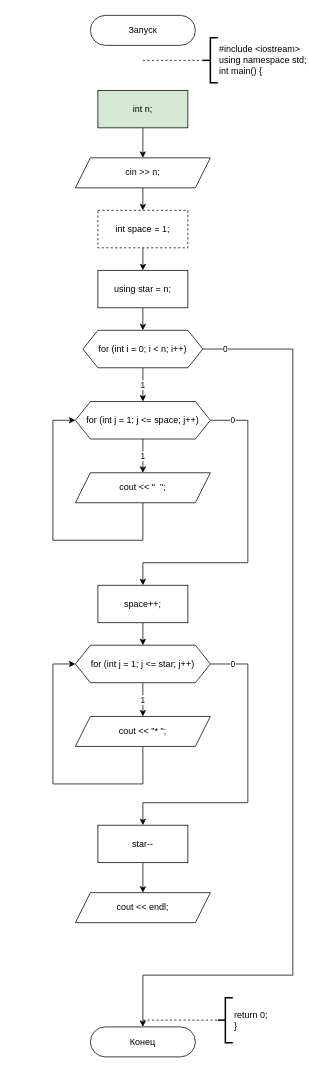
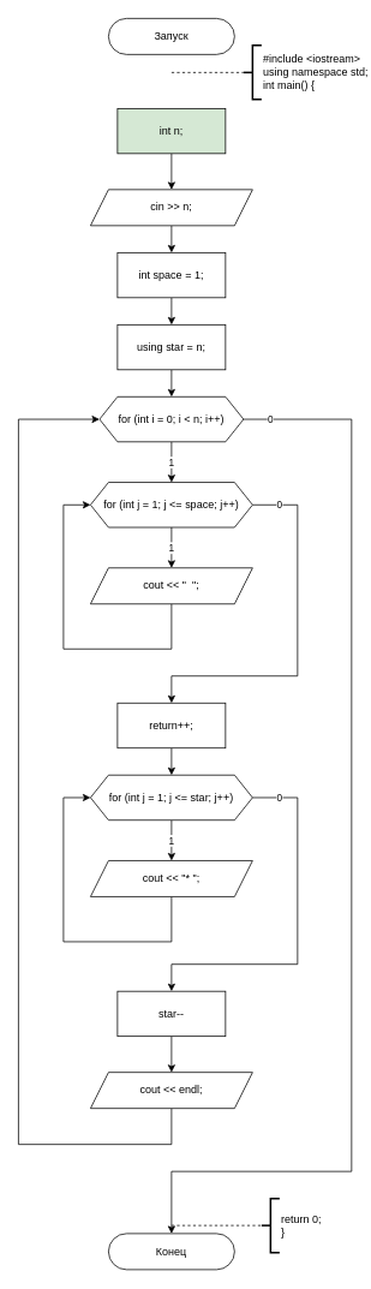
- <mxCell id="15" value="int space = 1;" style="rounded=0;whiteSpace=wrap;html=1;dashed=1;" parent="1" vertex="1"><mxGeometry x="130" y="280" width="120" height="50" as="geometry" /></mxCell>
+ <mxCell id="15" value="int space = 1;" style="rounded=0;whiteSpace=wrap;html=1;" parent="1" vertex="1"><mxGeometry x="130" y="280" width="120" height="50" as="geometry" /></mxCell>
- <mxCell id="25" value="space++;" style="rounded=0;whiteSpace=wrap;html=1;" parent="1" vertex="1"><mxGeometry x="130" y="780" width="120" height="50" as="geometry" /></mxCell>
+ <mxCell id="25" value="return++;" style="rounded=0;whiteSpace=wrap;html=1;" parent="1" vertex="1"><mxGeometry x="130" y="780" width="120" height="50" as="geometry" /></mxCell>
+ <mxCell id="33" style="edgeStyle=orthogonalEdgeStyle;rounded=0;html=1;entryX=0;entryY=0.5;entryDx=0;entryDy=0;" parent="1" source="34" target="18" edge="1"><mxGeometry relative="1" as="geometry"><mxPoint x="30" y="920" as="targetPoint" /><Array as="points"><mxPoint x="190" y="1270" /><mxPoint x="20" y="1270" /><mxPoint x="20" y="465" /></Array></mxGeometry></mxCell>
